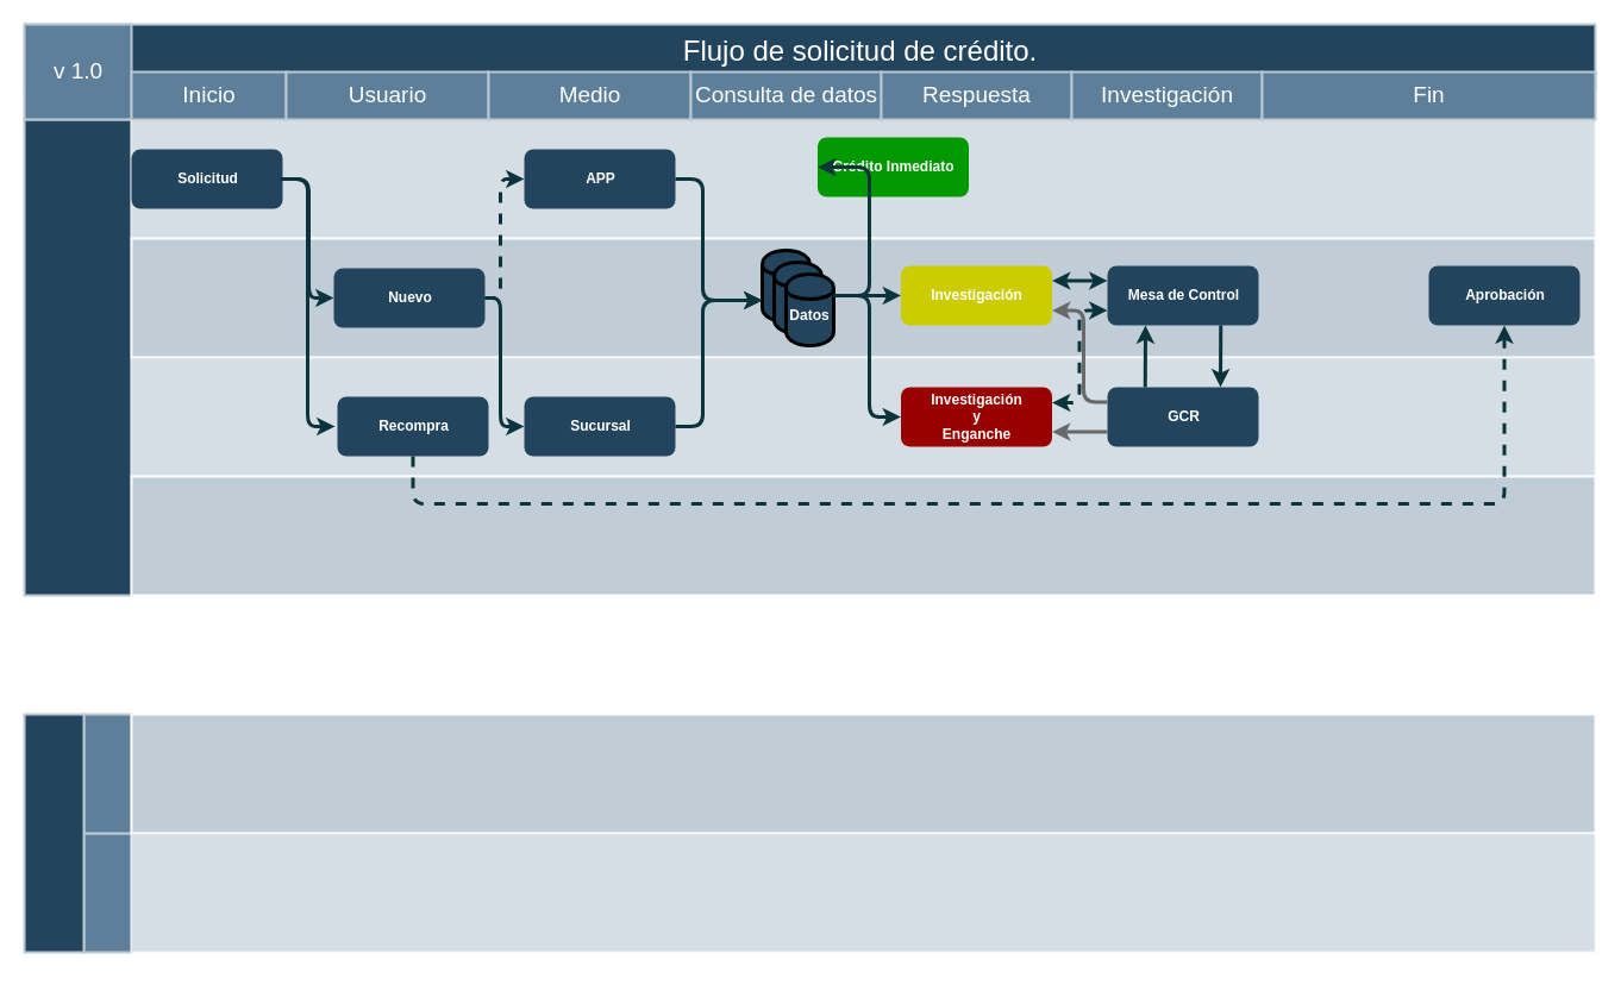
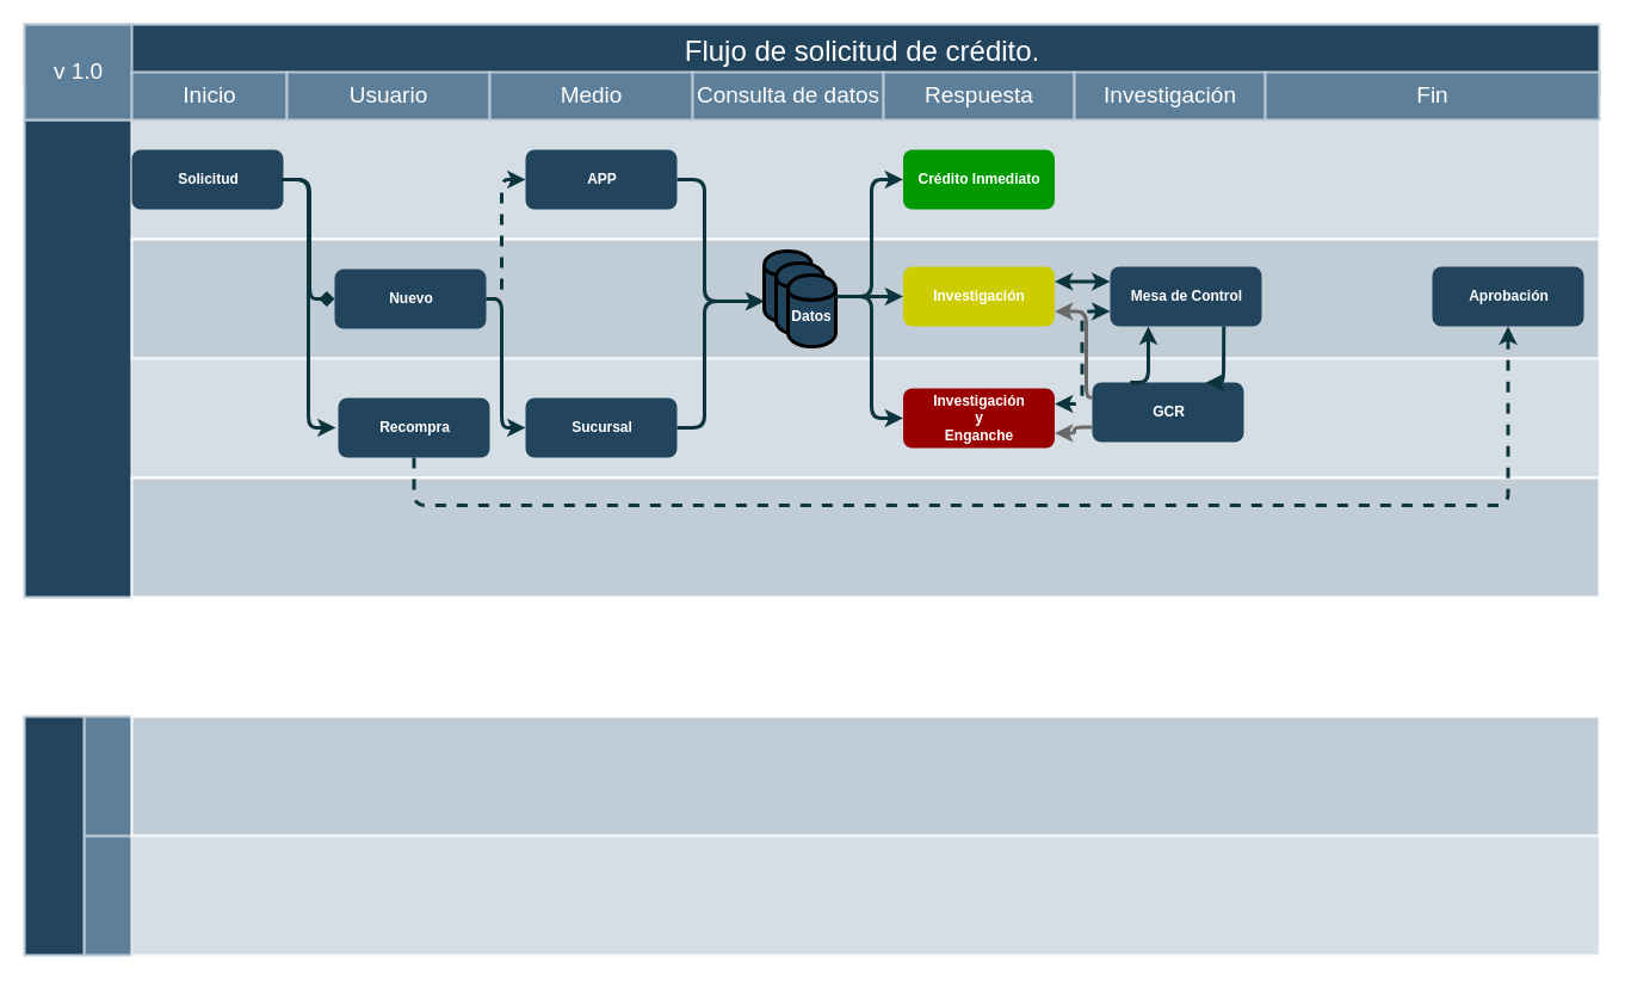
- <mxCell id="36" value="&lt;font color=&quot;#FFFFFF&quot;&gt;&lt;b&gt;Crédito Inmediato&lt;br&gt;&lt;/b&gt;&lt;/font&gt;" style="rounded=1;strokeColor=none;strokeWidth=2;fontFamily=Helvetica;html=1;gradientColor=none;fillColor=#009900;" parent="1" vertex="1"><mxGeometry x="686.504" y="115" width="127" height="50" as="geometry" /></mxCell>
+ <mxCell id="36" value="&lt;font color=&quot;#FFFFFF&quot;&gt;&lt;b&gt;Crédito Inmediato&lt;br&gt;&lt;/b&gt;&lt;/font&gt;" style="rounded=1;strokeColor=none;strokeWidth=2;fontFamily=Helvetica;html=1;gradientColor=none;fillColor=#009900;" parent="1" vertex="1"><mxGeometry x="756.504" y="125" width="127" height="50" as="geometry" /></mxCell>
- <mxCell id="20" value="" style="edgeStyle=elbowEdgeStyle;elbow=horizontal;strokeWidth=3;strokeColor=#0C343D;fontFamily=Helvetica;html=1;exitX=1;exitY=0.5;exitDx=0;exitDy=0;entryX=0;entryY=0.5;entryDx=0;entryDy=0;" parent="1" source="14" target="15" edge="1"><mxGeometry x="-358.901" y="420" width="131.973" height="100" as="geometry"><mxPoint x="260.004" y="163" as="sourcePoint" /><mxPoint x="370.555" y="63" as="targetPoint" /></mxGeometry></mxCell>
+ <mxCell id="20" value="" style="edgeStyle=elbowEdgeStyle;elbow=horizontal;strokeWidth=3;strokeColor=#0C343D;fontFamily=Helvetica;html=1;exitX=1;exitY=0.5;exitDx=0;exitDy=0;entryX=0;entryY=0.5;entryDx=0;entryDy=0;endArrow=diamond;" parent="1" source="14" target="15" edge="1"><mxGeometry x="-358.901" y="420" width="131.973" height="100" as="geometry"><mxPoint x="260.004" y="163" as="sourcePoint" /><mxPoint x="370.555" y="63" as="targetPoint" /></mxGeometry></mxCell>
- <mxCell id="41" value="&lt;font color=&quot;#FFFFFF&quot;&gt;&lt;b&gt;GCR&lt;/b&gt;&lt;/font&gt;" style="rounded=1;fillColor=#23445D;strokeColor=none;strokeWidth=2;fontFamily=Helvetica;html=1;gradientColor=none;" parent="1" vertex="1"><mxGeometry x="930.004" y="325" width="127" height="50" as="geometry" /></mxCell>
+ <mxCell id="41" value="&lt;font color=&quot;#FFFFFF&quot;&gt;&lt;b&gt;GCR&lt;/b&gt;&lt;/font&gt;" style="rounded=1;fillColor=#23445D;strokeColor=none;strokeWidth=2;fontFamily=Helvetica;html=1;gradientColor=none;" parent="1" vertex="1"><mxGeometry x="915.004" y="320" width="127" height="50" as="geometry" /></mxCell>
